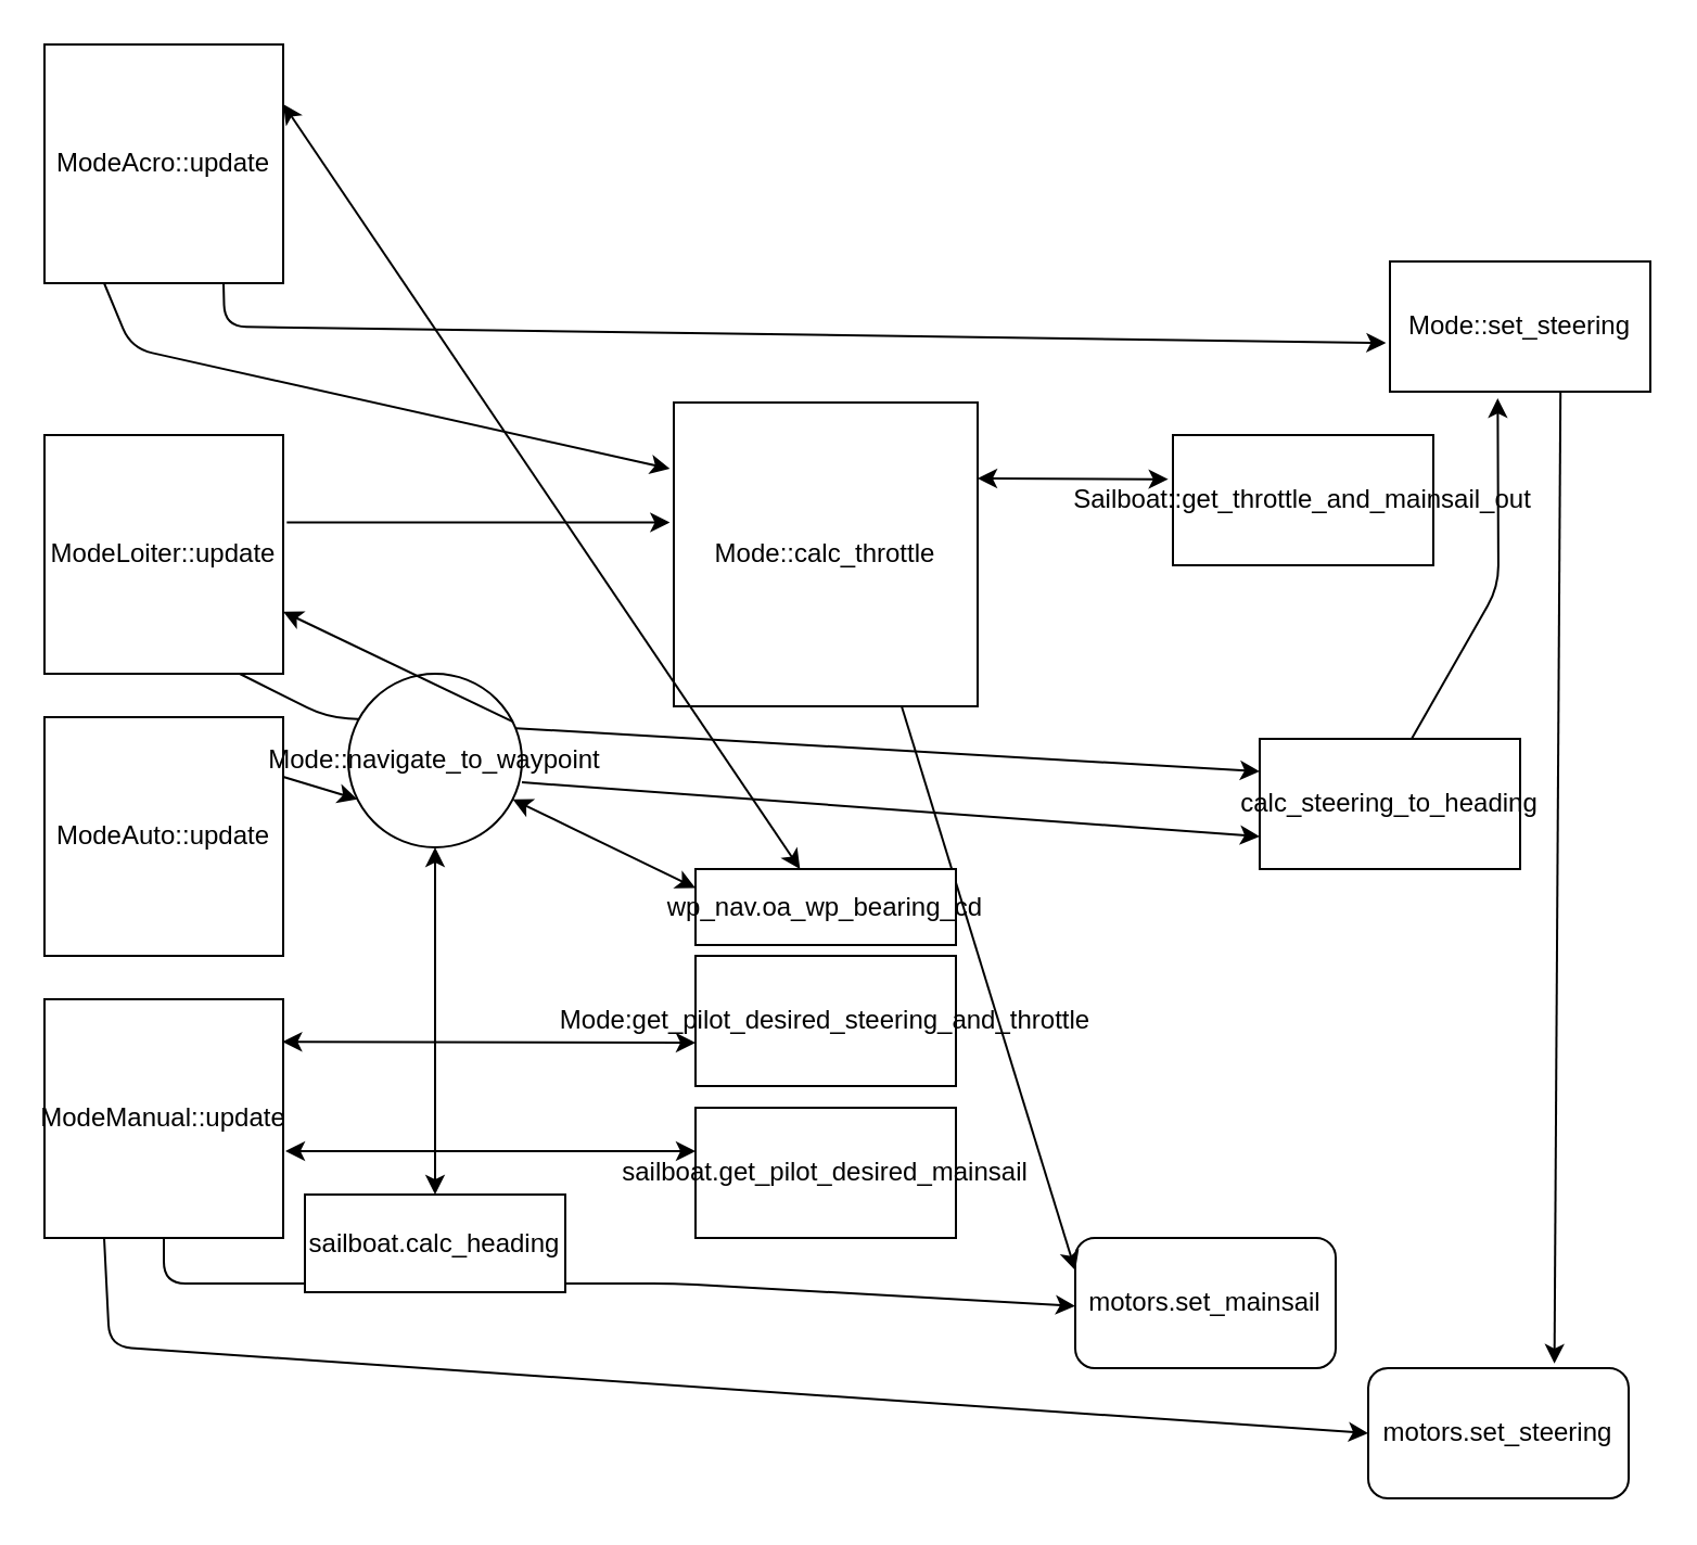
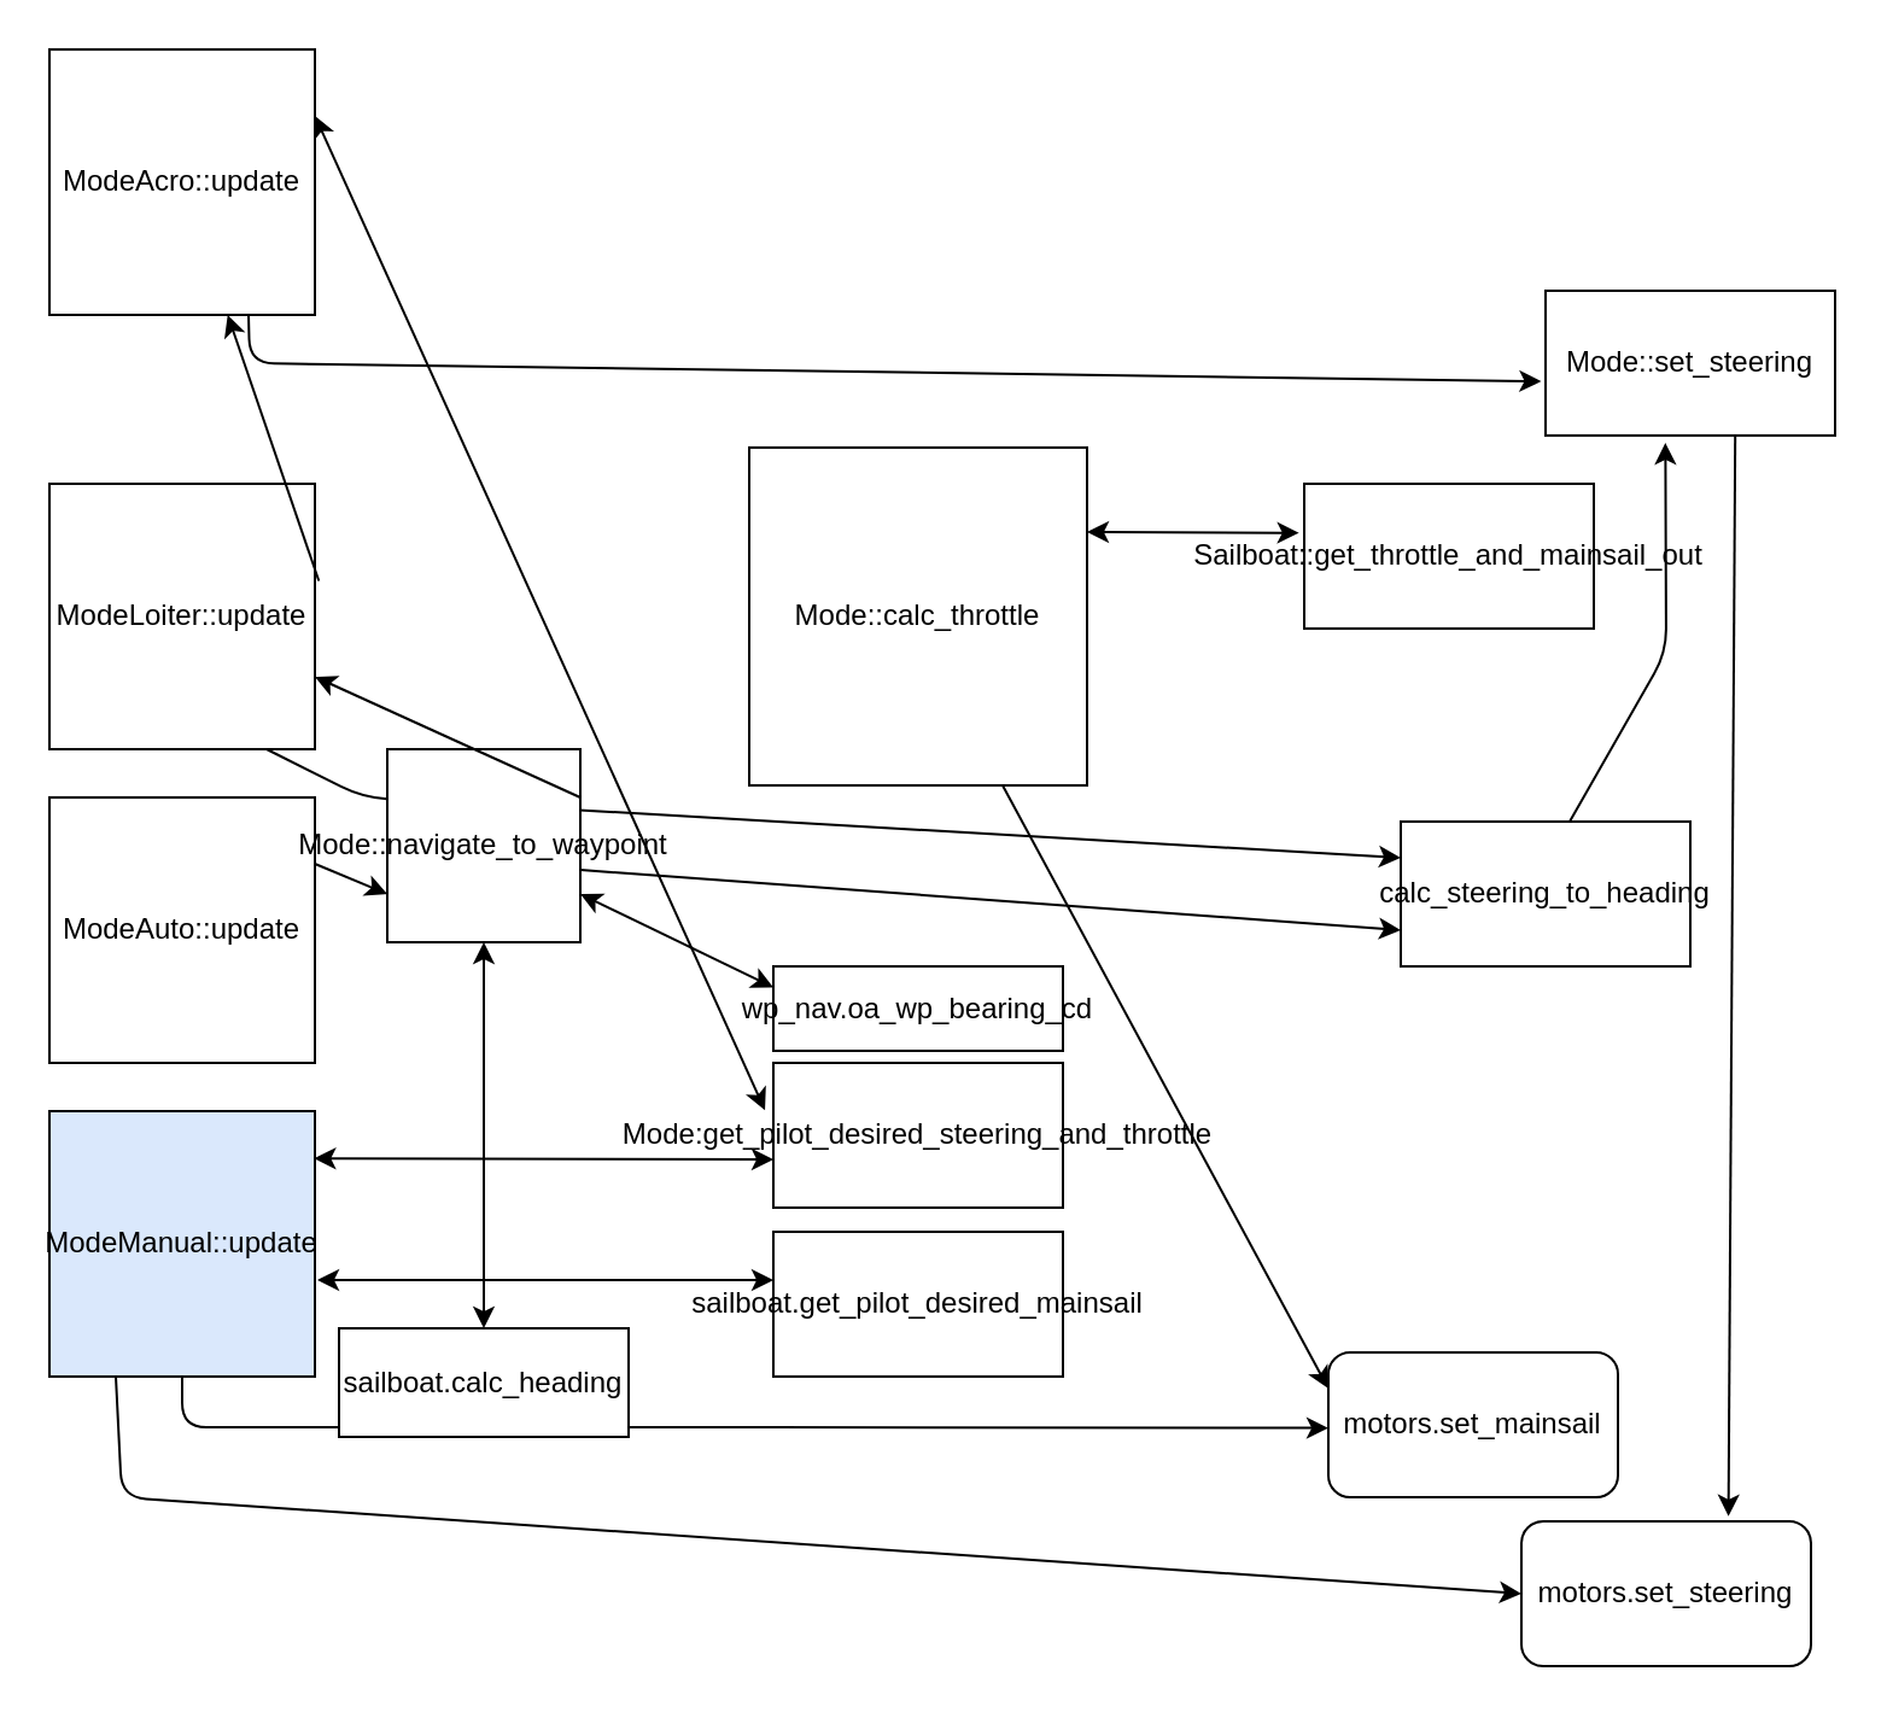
- <mxCell id="22" value="" style="endArrow=classic;html=1;exitX=0.25;exitY=1;exitDx=0;exitDy=0;entryX=-0.013;entryY=0.218;entryDx=0;entryDy=0;entryPerimeter=0;" edge="1" parent="1" source="3" target="2"><mxGeometry width="50" height="50" relative="1" as="geometry"><mxPoint x="50" y="180" as="sourcePoint" /><mxPoint x="100" y="130" as="targetPoint" /><Array as="points"><mxPoint x="60" y="160" /></Array></mxGeometry></mxCell>
- <mxCell id="26" value="" style="endArrow=classic;html=1;exitX=1.015;exitY=0.366;exitDx=0;exitDy=0;exitPerimeter=0;entryX=-0.013;entryY=0.395;entryDx=0;entryDy=0;entryPerimeter=0;" edge="1" parent="1" source="4" target="2"><mxGeometry width="50" height="50" relative="1" as="geometry"><mxPoint x="150" y="290" as="sourcePoint" /><mxPoint x="200" y="240" as="targetPoint" /></mxGeometry></mxCell>
+ <mxCell id="26" value="" style="endArrow=classic;html=1;exitX=1.015;exitY=0.366;exitDx=0;exitDy=0;exitPerimeter=0;" edge="1" parent="1" source="4" target="3"><mxGeometry width="50" height="50" relative="1" as="geometry"><mxPoint x="150" y="290" as="sourcePoint" /><mxPoint x="200" y="240" as="targetPoint" /></mxGeometry></mxCell>
- <mxCell id="16" value="" style="endArrow=classic;startArrow=classic;html=1;exitX=1;exitY=0.25;exitDx=0;exitDy=0;" edge="1" parent="1" source="3" target="30"><mxGeometry width="50" height="50" relative="1" as="geometry"><mxPoint x="130" y="90" as="sourcePoint" /><mxPoint x="180" y="40" as="targetPoint" /></mxGeometry></mxCell>
+ <mxCell id="16" value="" style="endArrow=classic;startArrow=classic;html=1;exitX=1;exitY=0.25;exitDx=0;exitDy=0;entryX=-0.029;entryY=0.327;entryDx=0;entryDy=0;entryPerimeter=0;" edge="1" parent="1" source="3" target="7"><mxGeometry width="50" height="50" relative="1" as="geometry"><mxPoint x="130" y="90" as="sourcePoint" /><mxPoint x="180" y="40" as="targetPoint" /></mxGeometry></mxCell>
- <mxCell id="27" value="Mode::navigate_to_waypoint" style="ellipse;whiteSpace=wrap;html=1;aspect=fixed;" vertex="1" parent="1"><mxGeometry x="160" y="310" width="80" height="80" as="geometry" /></mxCell>
+ <mxCell id="27" value="Mode::navigate_to_waypoint" style="whiteSpace=wrap;html=1;aspect=fixed;" vertex="1" parent="1"><mxGeometry x="160" y="310" width="80" height="80" as="geometry" /></mxCell>
- <mxCell id="6" value="ModeManual::update" style="whiteSpace=wrap;html=1;aspect=fixed;" vertex="1" parent="1"><mxGeometry x="20" y="460" width="110" height="110" as="geometry" /></mxCell>
+ <mxCell id="6" value="ModeManual::update" style="whiteSpace=wrap;html=1;aspect=fixed;fillColor=#dae8fc;" vertex="1" parent="1"><mxGeometry x="20" y="460" width="110" height="110" as="geometry" /></mxCell>
- <mxCell id="9" value="motors.set_mainsail" style="rounded=1;whiteSpace=wrap;html=1;" vertex="1" parent="1"><mxGeometry x="495" y="570" width="120" height="60" as="geometry" /></mxCell>
+ <mxCell id="9" value="motors.set_mainsail" style="rounded=1;whiteSpace=wrap;html=1;" vertex="1" parent="1"><mxGeometry x="550" y="560" width="120" height="60" as="geometry" /></mxCell>
